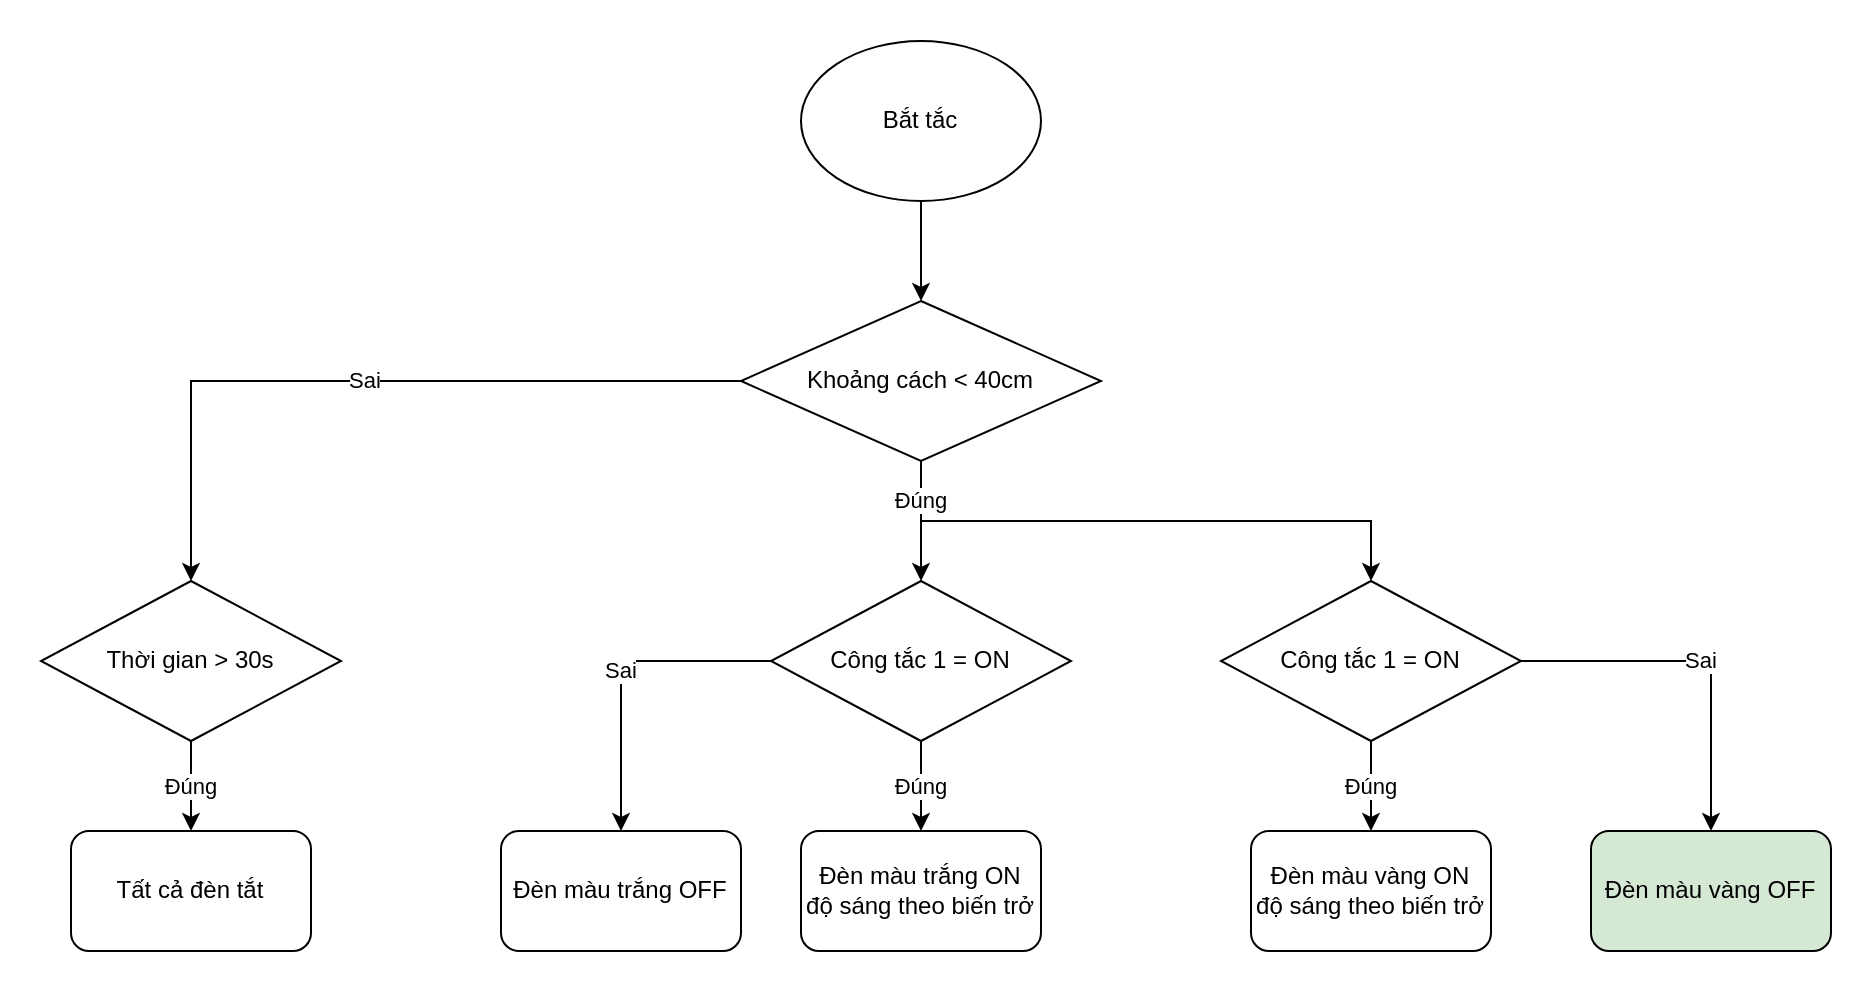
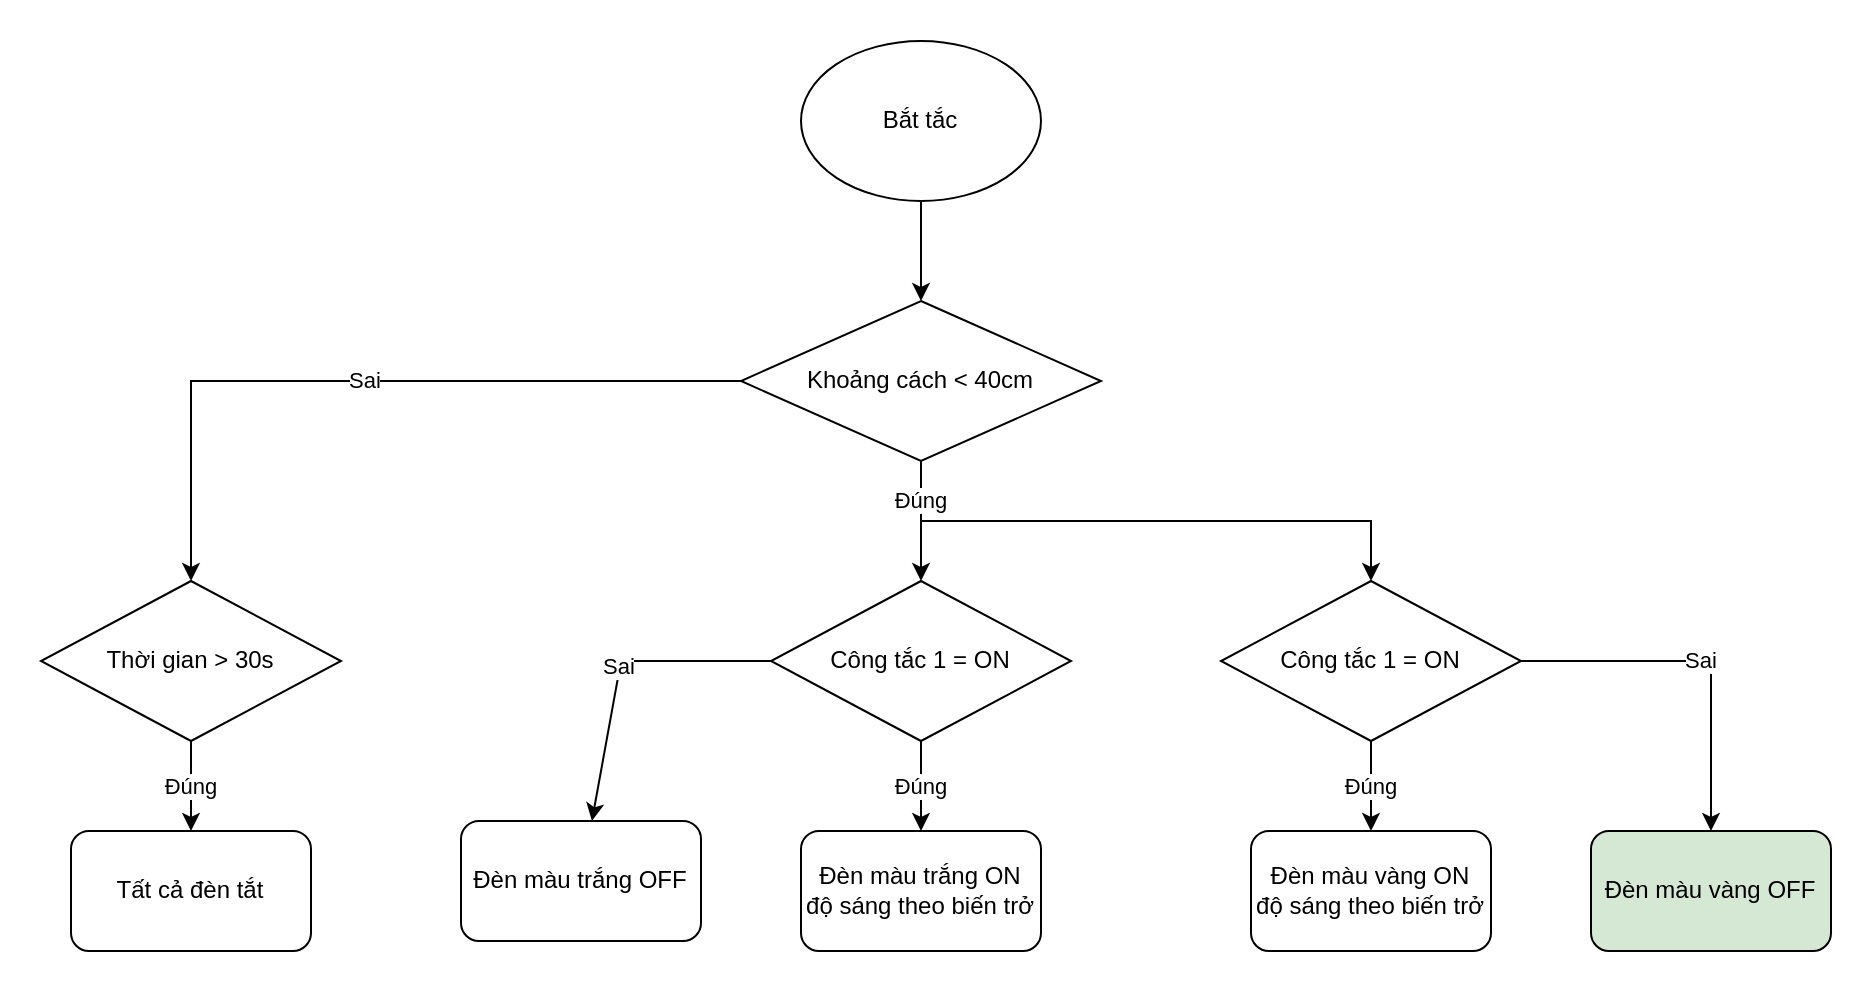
- <mxCell id="10" value="Đèn màu trắng OFF" style="rounded=1;whiteSpace=wrap;html=1;" vertex="1" parent="1"><mxGeometry x="250" y="415" width="120" height="60" as="geometry" /></mxCell>
+ <mxCell id="10" value="Đèn màu trắng OFF" style="rounded=1;whiteSpace=wrap;html=1;" vertex="1" parent="1"><mxGeometry x="230" y="410" width="120" height="60" as="geometry" /></mxCell>
